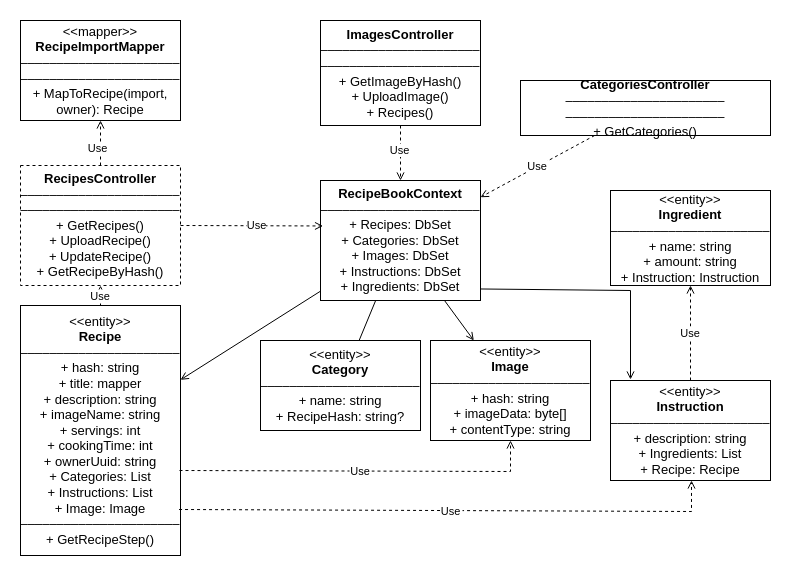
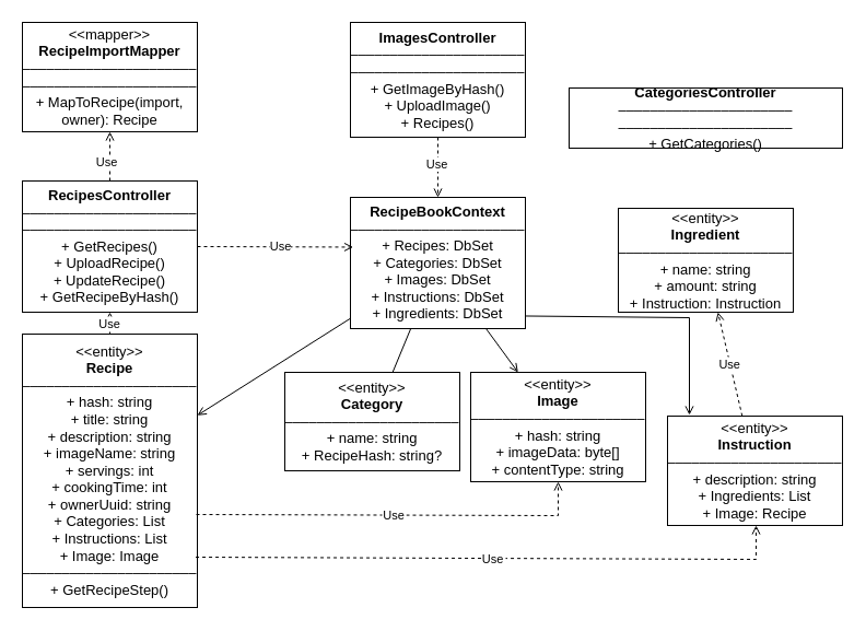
- <mxCell id="16" value="Use" style="endArrow=open;endFill=0;dashed=1;strokeColor=#000000;" parent="1" source="4" target="5" edge="1"><mxGeometry relative="1" as="geometry" /></mxCell>
- <mxCell id="2" value="&lt;b&gt;RecipesController&lt;/b&gt;&lt;br&gt;––––––––––––––––––––––&lt;br&gt;––––––––––––––––––––––&lt;br&gt;&lt;div&gt;+ GetRecipes()&lt;br&gt;+ UploadRecipe()&lt;br&gt;+ UpdateRecipe()&lt;br&gt;+ GetRecipeByHash()&lt;/div&gt;" style="rounded=0;whiteSpace=wrap;html=1;strokeColor=#000000;fillColor=#ffffff;fontSize=13;fontFamily=Arial;dashed=1;" parent="1" vertex="1"><mxGeometry x="20" y="165" width="160" height="120" as="geometry" /></mxCell>
+ <mxCell id="2" value="&lt;b&gt;RecipesController&lt;/b&gt;&lt;br&gt;––––––––––––––––––––––&lt;br&gt;––––––––––––––––––––––&lt;br&gt;&lt;div&gt;+ GetRecipes()&lt;br&gt;+ UploadRecipe()&lt;br&gt;+ UpdateRecipe()&lt;br&gt;+ GetRecipeByHash()&lt;/div&gt;" style="rounded=0;whiteSpace=wrap;html=1;strokeColor=#000000;fillColor=#ffffff;fontSize=13;fontFamily=Arial;" parent="1" vertex="1"><mxGeometry x="20" y="165" width="160" height="120" as="geometry" /></mxCell>
- <mxCell id="10" value="&amp;lt;&amp;lt;entity&amp;gt;&amp;gt;&lt;div&gt;&lt;b&gt;Ingredient&lt;/b&gt;&lt;br&gt;––––––––––––––––––––––&lt;br&gt;+ name: string&lt;br&gt;+ amount: string&lt;br&gt;+ Instruction: Instruction&lt;/div&gt;" style="rounded=0;whiteSpace=wrap;html=1;strokeColor=#000000;fillColor=#ffffff;fontSize=13;fontFamily=Arial;" parent="1" vertex="1"><mxGeometry x="610" y="190" width="160" height="95" as="geometry" /></mxCell>
+ <mxCell id="10" value="&amp;lt;&amp;lt;entity&amp;gt;&amp;gt;&lt;div&gt;&lt;b&gt;Ingredient&lt;/b&gt;&lt;br&gt;––––––––––––––––––––––&lt;br&gt;+ name: string&lt;br&gt;+ amount: string&lt;br&gt;+ Instruction: Instruction&lt;/div&gt;" style="rounded=0;whiteSpace=wrap;html=1;strokeColor=#000000;fillColor=#ffffff;fontSize=13;fontFamily=Arial;" parent="1" vertex="1"><mxGeometry x="565" y="190" width="160" height="95" as="geometry" /></mxCell>
- <mxCell id="6" value="&amp;lt;&amp;lt;entity&amp;gt;&amp;gt;&lt;br&gt;&lt;b&gt;Recipe&lt;/b&gt;&lt;br&gt;––––––––––––––––––––––&lt;br&gt;+ hash: string&lt;br&gt;+ title: mapper&lt;br&gt;+ description: string&lt;br&gt;+ imageName: string&lt;br&gt;+ servings: int&lt;br&gt;+ cookingTime: int&lt;br&gt;+ ownerUuid: string&lt;br&gt;+ Categories: List&lt;br&gt;+ Instructions: List&lt;br&gt;+ Image: Image&lt;br&gt;––––––––––––––––––––––&lt;br&gt;+ GetRecipeStep()" style="rounded=0;whiteSpace=wrap;html=1;strokeColor=#000000;fillColor=#ffffff;fontSize=13;fontFamily=Arial;" parent="1" vertex="1"><mxGeometry x="20" y="305" width="160" height="250" as="geometry" /></mxCell>
+ <mxCell id="6" value="&amp;lt;&amp;lt;entity&amp;gt;&amp;gt;&lt;br&gt;&lt;b&gt;Recipe&lt;/b&gt;&lt;br&gt;––––––––––––––––––––––&lt;br&gt;+ hash: string&lt;br&gt;+ title: string&lt;br&gt;+ description: string&lt;br&gt;+ imageName: string&lt;br&gt;+ servings: int&lt;br&gt;+ cookingTime: int&lt;br&gt;+ ownerUuid: string&lt;br&gt;+ Categories: List&lt;br&gt;+ Instructions: List&lt;br&gt;+ Image: Image&lt;br&gt;––––––––––––––––––––––&lt;br&gt;+ GetRecipeStep()" style="rounded=0;whiteSpace=wrap;html=1;strokeColor=#000000;fillColor=#ffffff;fontSize=13;fontFamily=Arial;" parent="1" vertex="1"><mxGeometry x="20" y="305" width="160" height="250" as="geometry" /></mxCell>
- <mxCell id="9" value="&amp;lt;&amp;lt;entity&amp;gt;&amp;gt;&lt;div&gt;&lt;b&gt;Instruction&lt;/b&gt;&lt;br&gt;––––––––––––––––––––––&lt;br&gt;+ description: string&lt;br&gt;+ Ingredients: List&lt;br&gt;+ Recipe: Recipe&lt;/div&gt;" style="rounded=0;whiteSpace=wrap;html=1;strokeColor=#000000;fillColor=#ffffff;fontSize=13;fontFamily=Arial;" parent="1" vertex="1"><mxGeometry x="610" y="380" width="160" height="100" as="geometry" /></mxCell>
+ <mxCell id="9" value="&amp;lt;&amp;lt;entity&amp;gt;&amp;gt;&lt;div&gt;&lt;b&gt;Instruction&lt;/b&gt;&lt;br&gt;––––––––––––––––––––––&lt;br&gt;+ description: string&lt;br&gt;+ Ingredients: List&lt;br&gt;+ Image: Recipe&lt;/div&gt;" style="rounded=0;whiteSpace=wrap;html=1;strokeColor=#000000;fillColor=#ffffff;fontSize=13;fontFamily=Arial;" parent="1" vertex="1"><mxGeometry x="610" y="380" width="160" height="100" as="geometry" /></mxCell>
